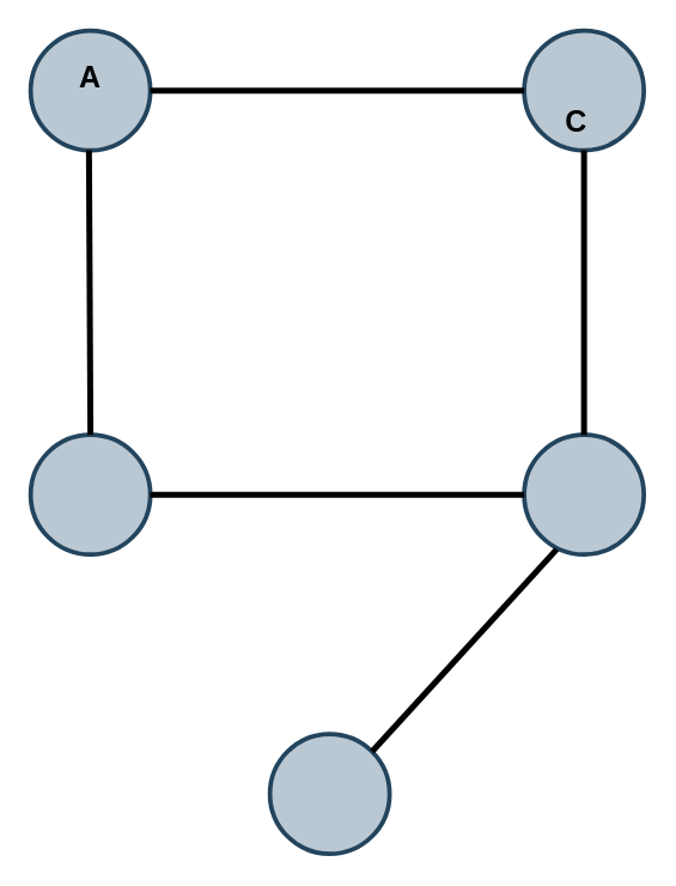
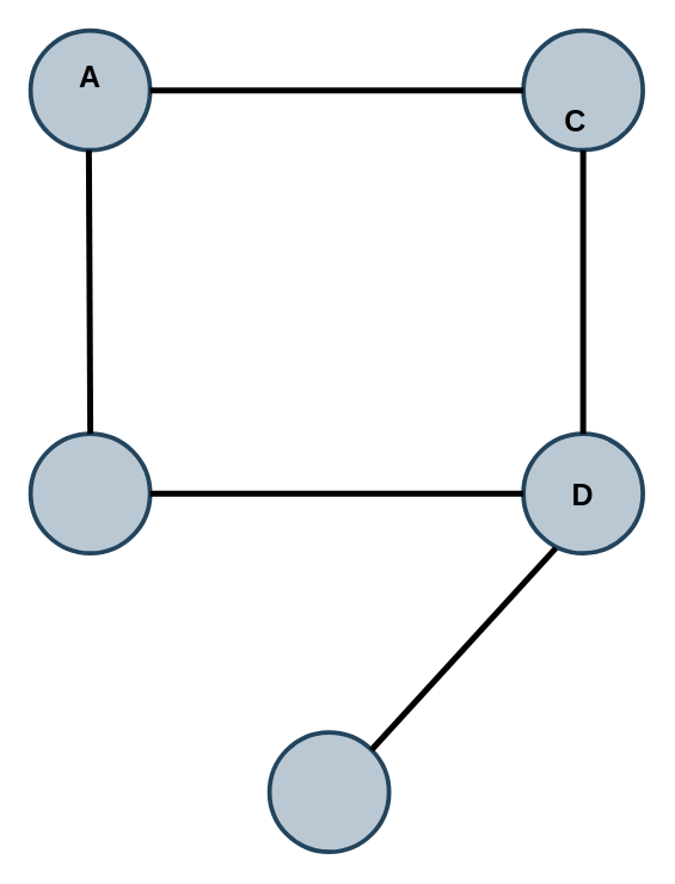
+ <mxCell id="12" value="D" style="text;html=1;align=center;verticalAlign=middle;whiteSpace=wrap;rounded=0;fontSize=20;fontStyle=1" vertex="1" parent="10"><mxGeometry x="10" y="25" width="60" height="30" as="geometry" /></mxCell>
